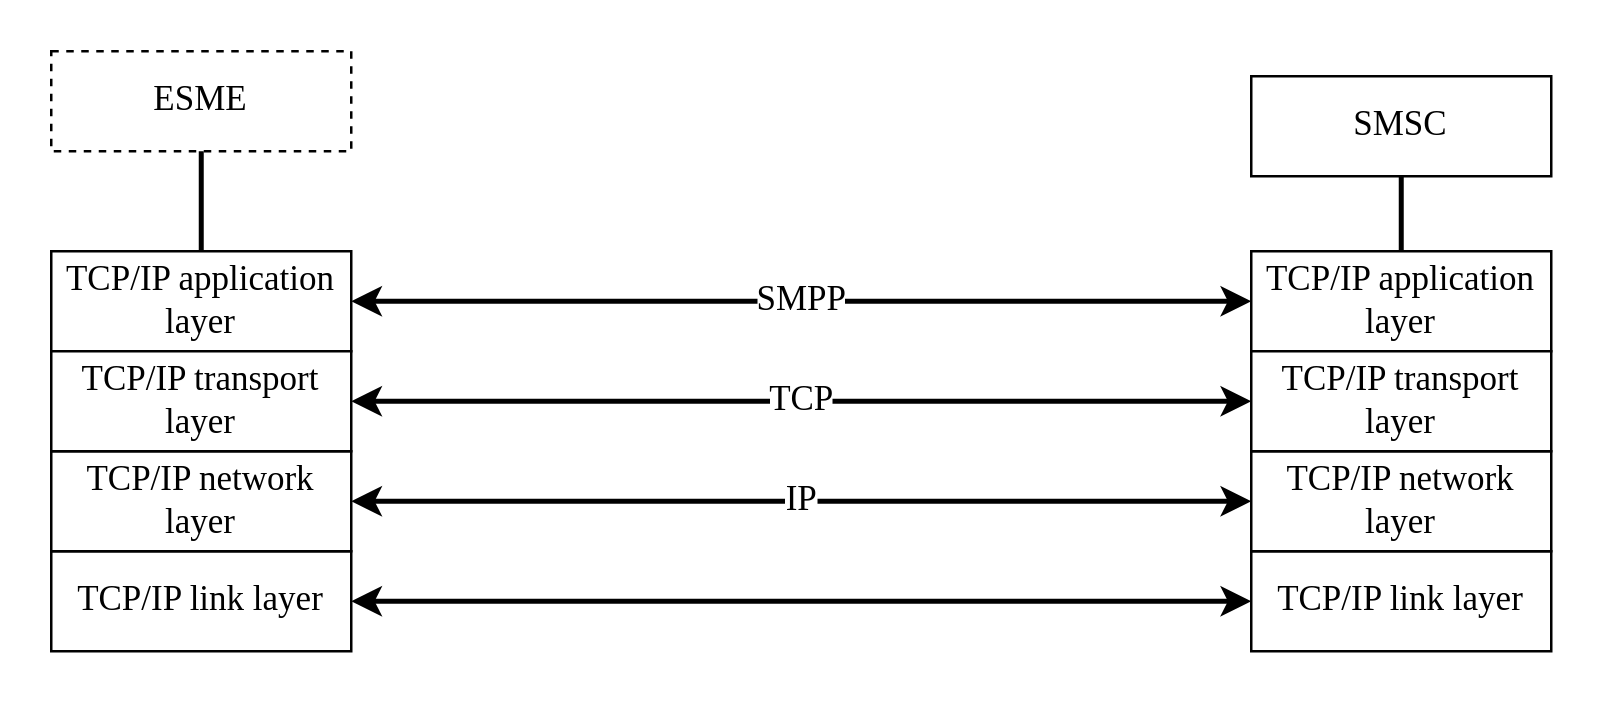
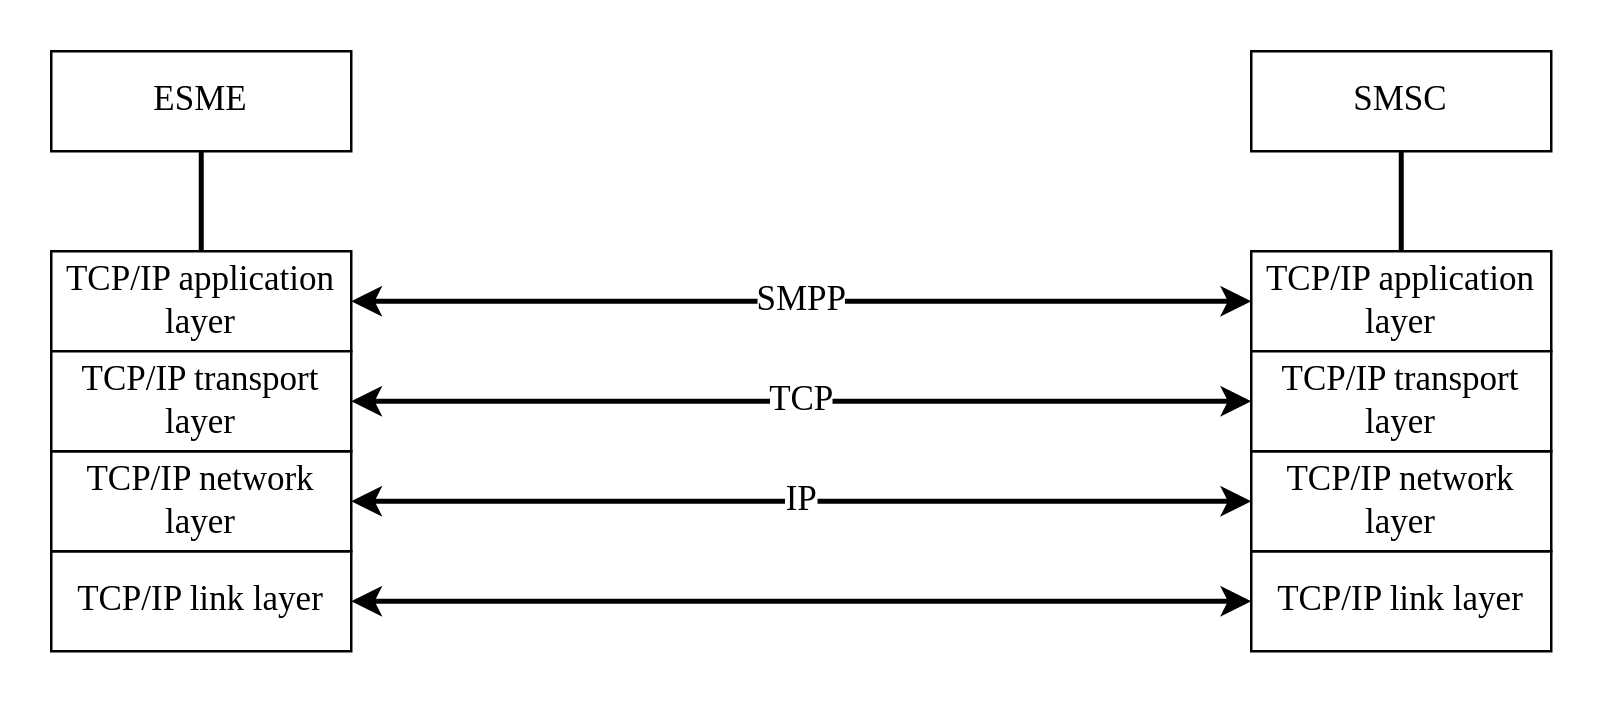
- <mxCell id="2" value="ESME" style="rounded=0;whiteSpace=wrap;html=1;fontFamily=Times New Roman;fontSize=14;dashed=1;" vertex="1" parent="1"><mxGeometry x="20" y="20" width="120" height="40" as="geometry" /></mxCell>
+ <mxCell id="2" value="ESME" style="rounded=0;whiteSpace=wrap;html=1;fontFamily=Times New Roman;fontSize=14;" vertex="1" parent="1"><mxGeometry x="20" y="20" width="120" height="40" as="geometry" /></mxCell>
- <mxCell id="3" value="SMSC" style="rounded=0;whiteSpace=wrap;html=1;fontFamily=Times New Roman;fontSize=14;" vertex="1" parent="1"><mxGeometry x="500" y="30" width="120" height="40" as="geometry" /></mxCell>
+ <mxCell id="3" value="SMSC" style="rounded=0;whiteSpace=wrap;html=1;fontFamily=Times New Roman;fontSize=14;" vertex="1" parent="1"><mxGeometry x="500" y="20" width="120" height="40" as="geometry" /></mxCell>
